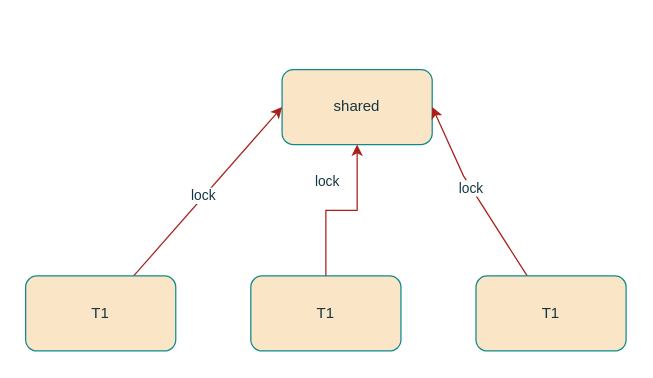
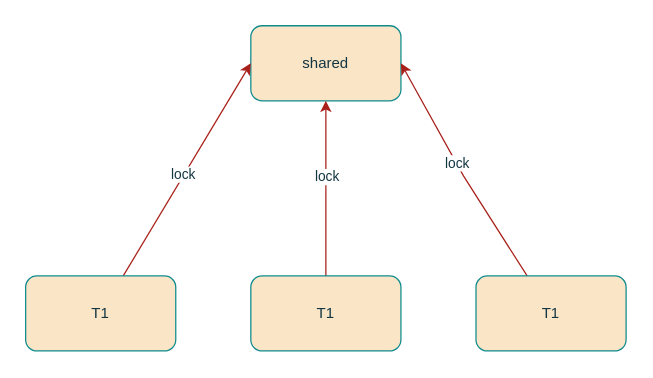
- <mxCell id="2" value="shared" style="rounded=1;whiteSpace=wrap;html=1;labelBackgroundColor=none;fillColor=#FAE5C7;strokeColor=#0F8B8D;fontColor=#143642;" vertex="1" parent="1"><mxGeometry x="225" y="55" width="120" height="60" as="geometry" /></mxCell>
+ <mxCell id="2" value="shared" style="rounded=1;whiteSpace=wrap;html=1;labelBackgroundColor=none;fillColor=#FAE5C7;strokeColor=#0F8B8D;fontColor=#143642;" vertex="1" parent="1"><mxGeometry x="200" y="20" width="120" height="60" as="geometry" /></mxCell>
